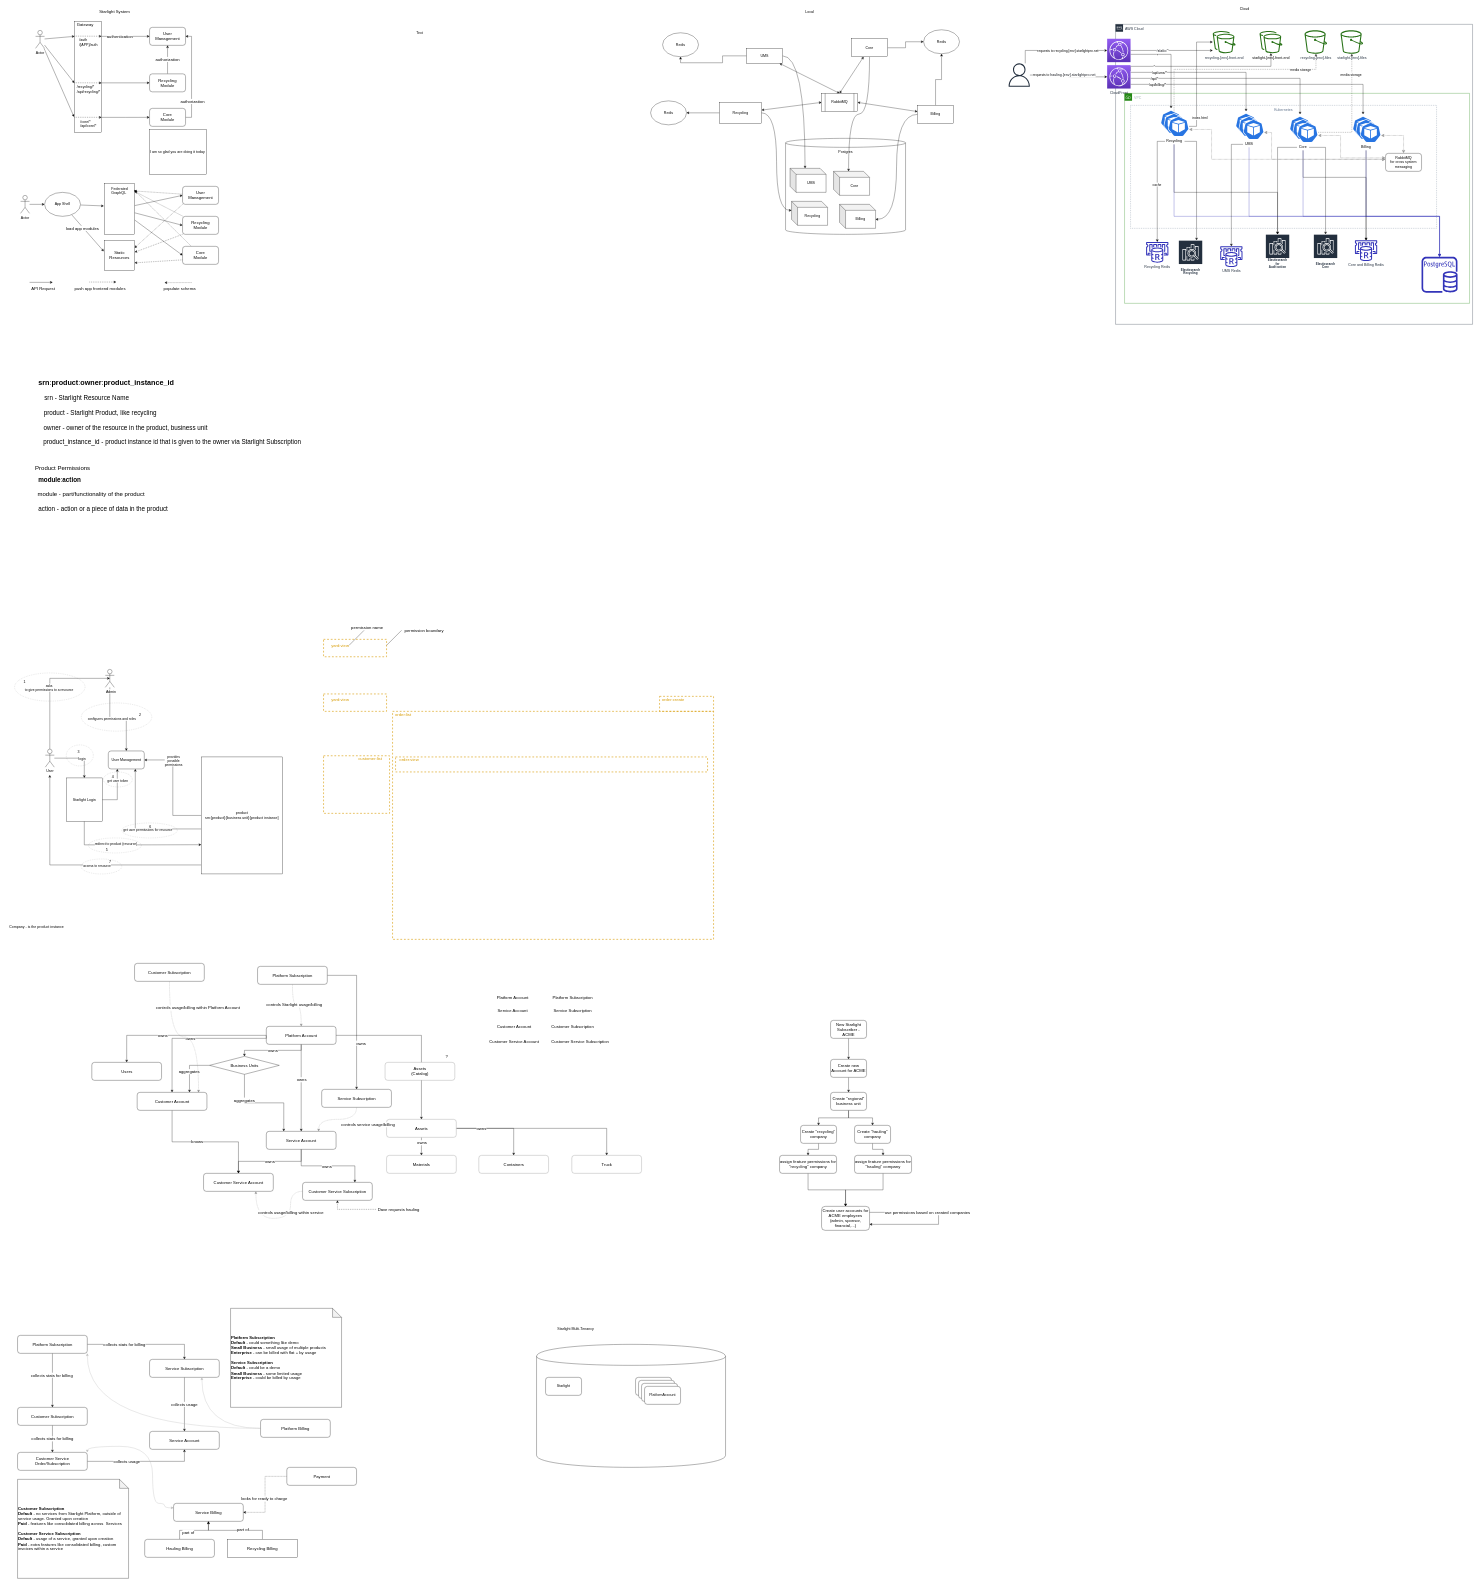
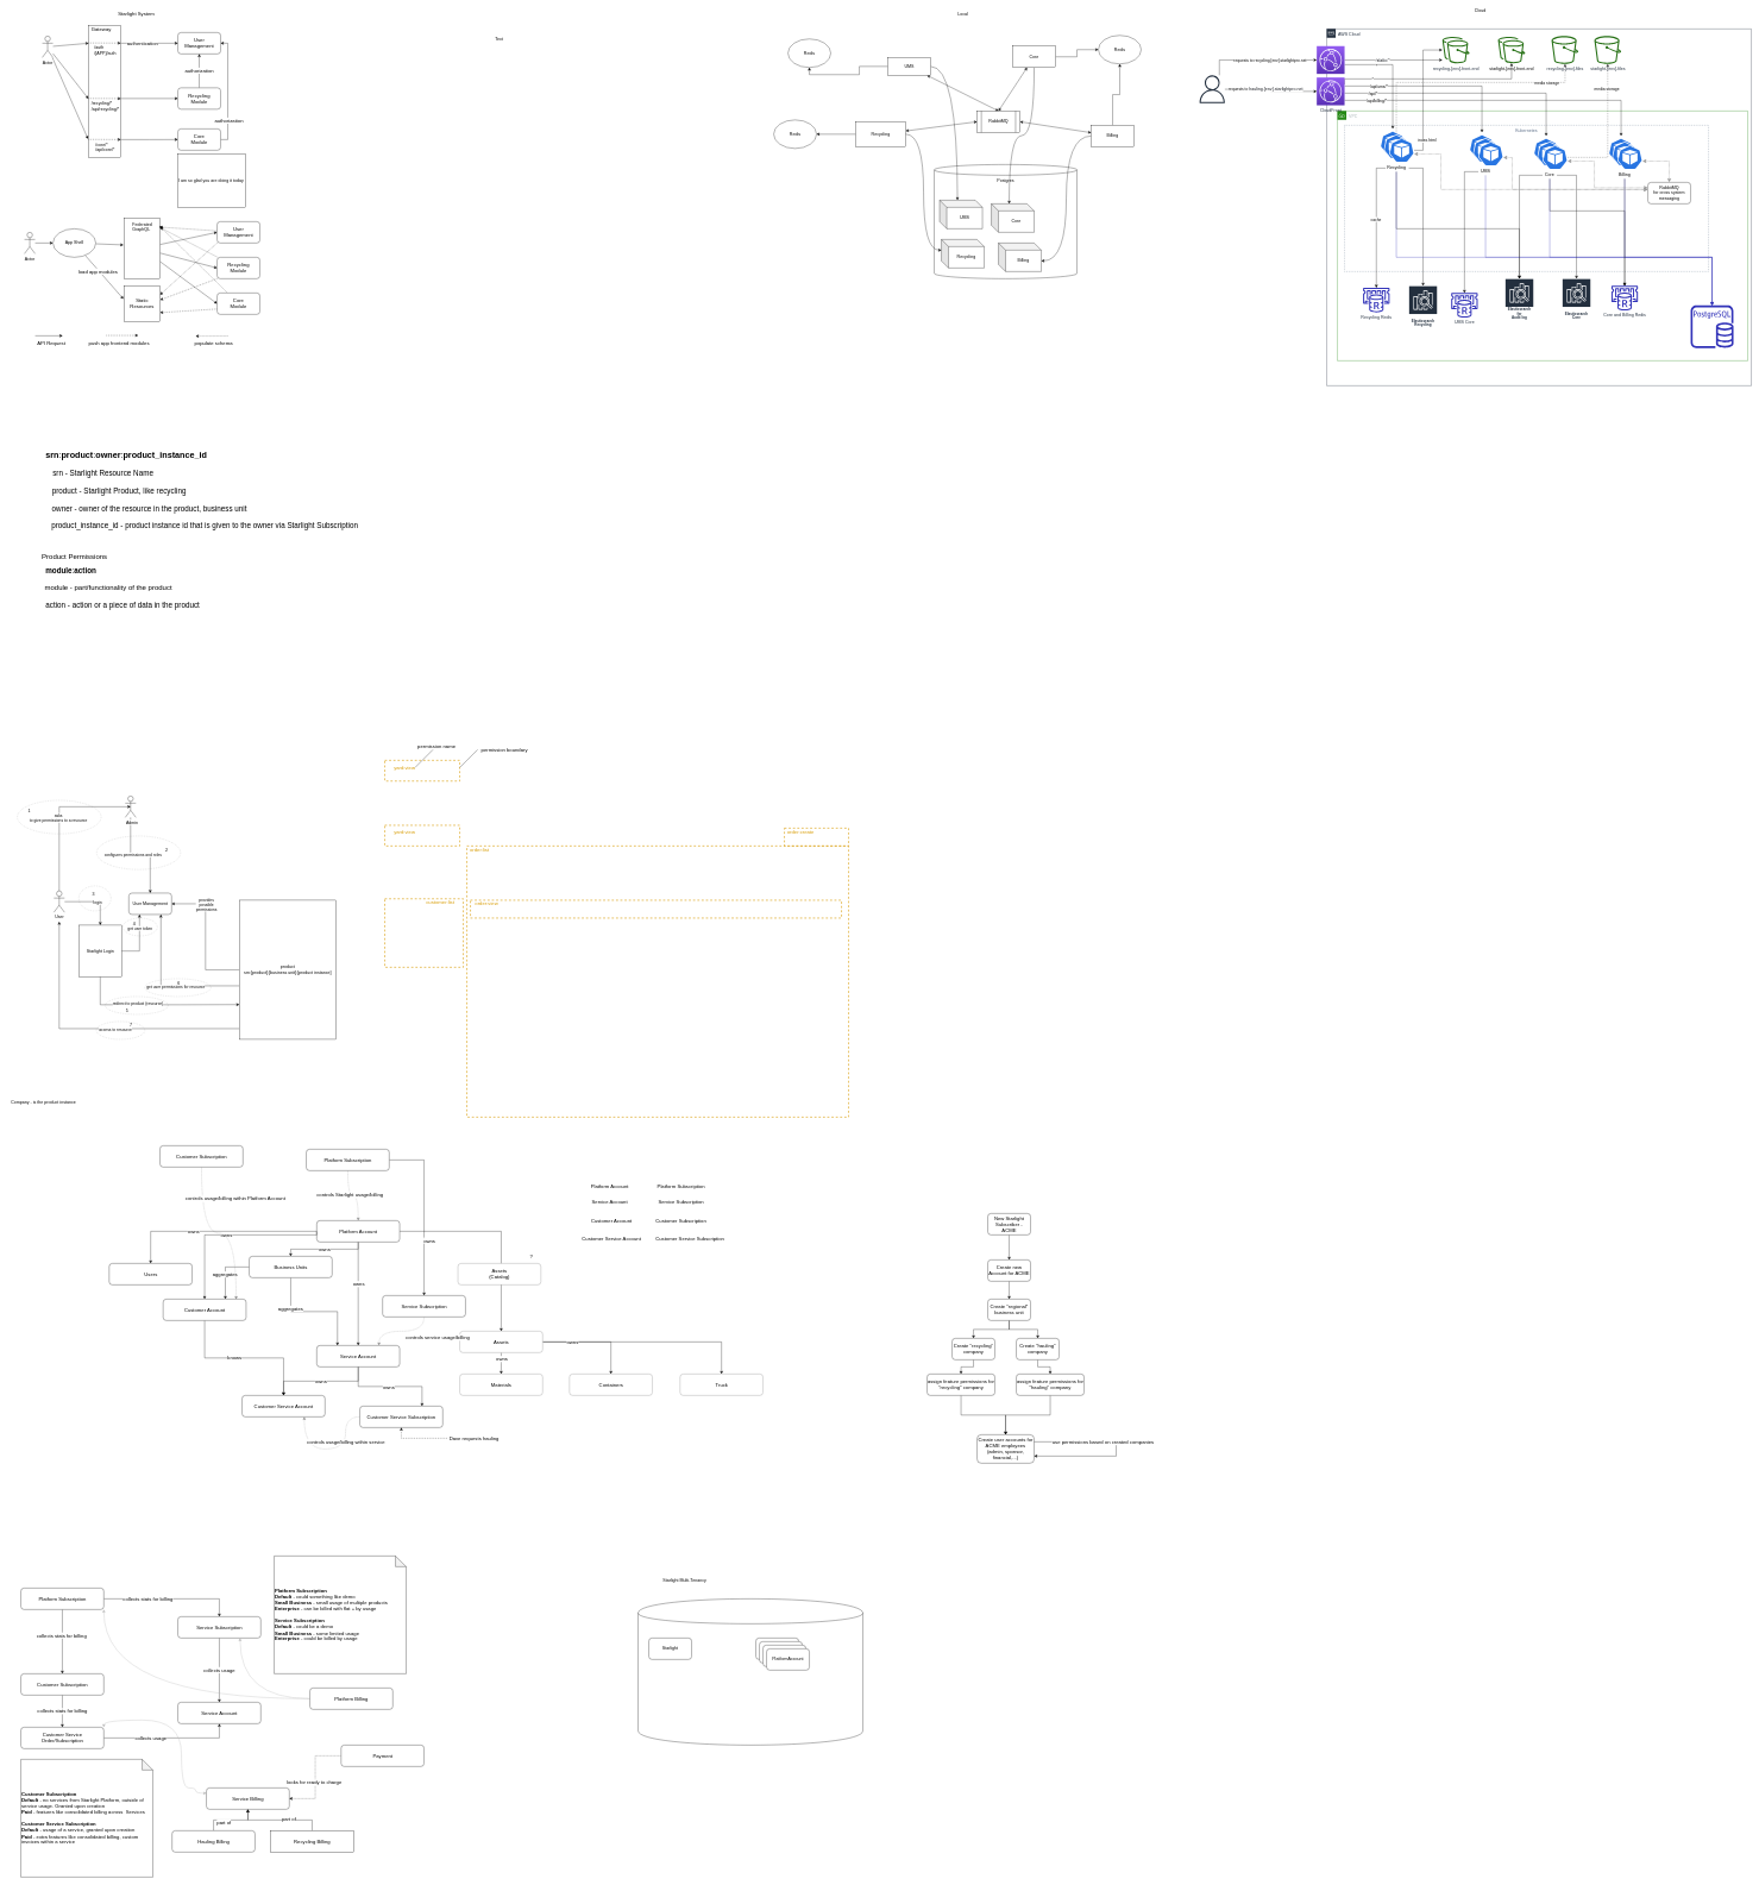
- <mxCell id="273" value="Elasticsearch Recycling" style="outlineConnect=0;fontColor=#232F3E;gradientColor=none;strokeColor=#ffffff;fillColor=#232F3E;dashed=0;verticalLabelPosition=middle;verticalAlign=bottom;align=center;html=1;whiteSpace=wrap;fontSize=10;fontStyle=1;spacing=3;shape=mxgraph.aws4.productIcon;prIcon=mxgraph.aws4.elasticsearch_service;sketch=0;" parent="1" vertex="1"><mxGeometry x="3928" y="800" width="80" height="120" as="geometry" /></mxCell>
+ <mxCell id="273" value="Elasticsearch Recycling" style="outlineConnect=0;fontColor=#232F3E;gradientColor=none;strokeColor=#ffffff;fillColor=#232F3E;dashed=0;verticalLabelPosition=middle;verticalAlign=bottom;align=center;html=1;whiteSpace=wrap;fontSize=10;fontStyle=1;spacing=3;shape=mxgraph.aws4.productIcon;prIcon=mxgraph.aws4.elasticsearch_service;sketch=0;" parent="1" vertex="1"><mxGeometry x="3948" y="800" width="80" height="120" as="geometry" /></mxCell>
- <mxCell id="275" value="Elasticsearch for&lt;br&gt;Audit action" style="outlineConnect=0;fontColor=#232F3E;gradientColor=none;strokeColor=#ffffff;fillColor=#232F3E;dashed=0;verticalLabelPosition=middle;verticalAlign=bottom;align=center;html=1;whiteSpace=wrap;fontSize=10;fontStyle=1;spacing=3;shape=mxgraph.aws4.productIcon;prIcon=mxgraph.aws4.elasticsearch_service;sketch=0;" parent="1" vertex="1"><mxGeometry x="4218" y="780" width="80" height="120" as="geometry" /></mxCell>
+ <mxCell id="275" value="Elasticsearch for&lt;br&gt;Audit log" style="outlineConnect=0;fontColor=#232F3E;gradientColor=none;strokeColor=#ffffff;fillColor=#232F3E;dashed=0;verticalLabelPosition=middle;verticalAlign=bottom;align=center;html=1;whiteSpace=wrap;fontSize=10;fontStyle=1;spacing=3;shape=mxgraph.aws4.productIcon;prIcon=mxgraph.aws4.elasticsearch_service;sketch=0;" parent="1" vertex="1"><mxGeometry x="4218" y="780" width="80" height="120" as="geometry" /></mxCell>
- <mxCell id="264" value="UMS Redis" style="outlineConnect=0;fontColor=#232F3E;gradientColor=none;fillColor=#3334B9;strokeColor=none;dashed=0;verticalLabelPosition=bottom;verticalAlign=top;align=center;html=1;fontSize=12;fontStyle=0;aspect=fixed;pointerEvents=1;shape=mxgraph.aws4.elasticache_for_redis;sketch=0;" parent="1" vertex="1"><mxGeometry x="4065" y="820" width="78" height="69" as="geometry" /></mxCell>
+ <mxCell id="264" value="UMS Core" style="outlineConnect=0;fontColor=#232F3E;gradientColor=none;fillColor=#3334B9;strokeColor=none;dashed=0;verticalLabelPosition=bottom;verticalAlign=top;align=center;html=1;fontSize=12;fontStyle=0;aspect=fixed;pointerEvents=1;shape=mxgraph.aws4.elasticache_for_redis;sketch=0;" parent="1" vertex="1"><mxGeometry x="4065" y="820" width="78" height="69" as="geometry" /></mxCell>
- <mxCell id="128" value="Business Units" style="rhombus;whiteSpace=wrap;html=1;fontSize=14;" parent="1" vertex="1"><mxGeometry x="698" y="3520" width="232.5" height="60" as="geometry" /></mxCell>
+ <mxCell id="128" value="Business Units" style="rounded=1;whiteSpace=wrap;html=1;fontSize=14;" parent="1" vertex="1"><mxGeometry x="698" y="3520" width="232.5" height="60" as="geometry" /></mxCell>
